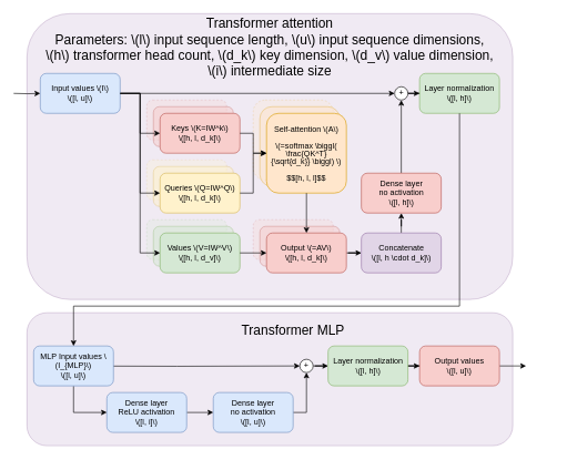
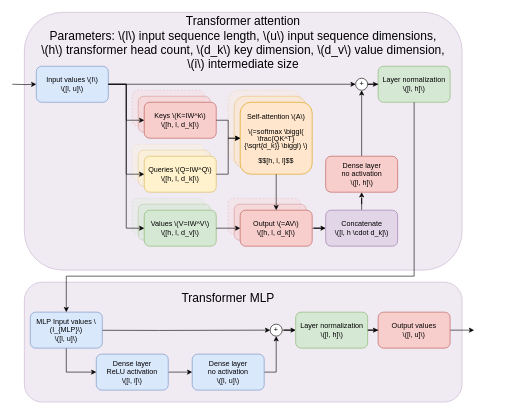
- <mxCell id="46" value="Transformer MLP" style="text;html=1;strokeColor=none;fillColor=none;align=center;verticalAlign=middle;whiteSpace=wrap;rounded=0;fontSize=20;" parent="1" vertex="1"><mxGeometry x="316.25" y="480" width="247.5" height="30" as="geometry" /></mxCell>
+ <mxCell id="46" value="Transformer MLP" style="text;html=1;strokeColor=none;fillColor=none;align=center;verticalAlign=middle;whiteSpace=wrap;rounded=0;fontSize=20;" parent="1" vertex="1"><mxGeometry x="256.25" y="480" width="247.5" height="30" as="geometry" /></mxCell>
